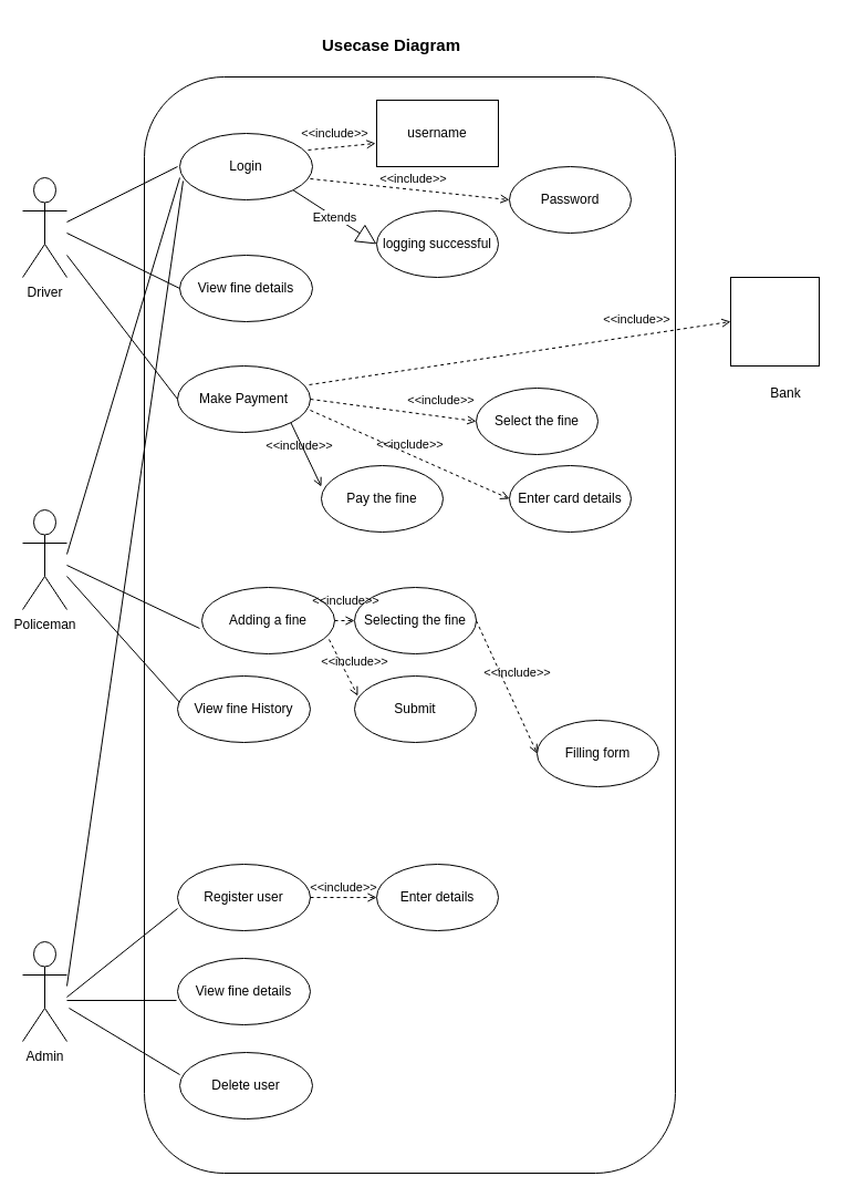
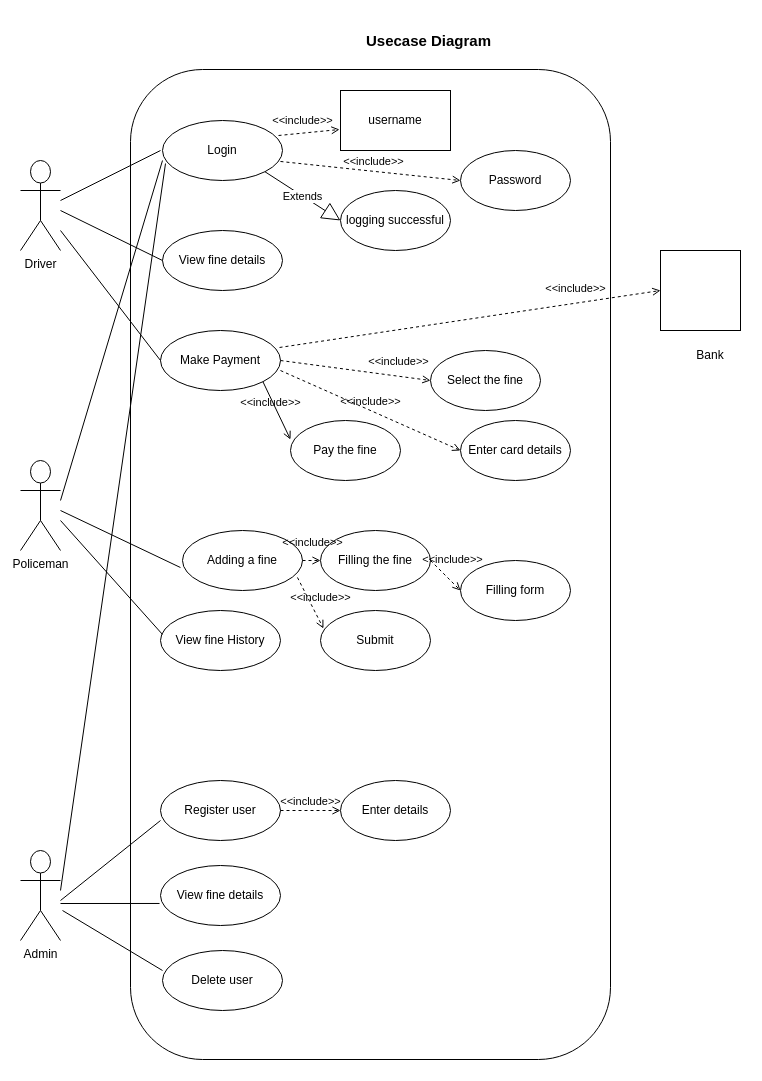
- <mxCell id="3" value="&lt;b&gt;&lt;font style=&quot;font-size: 15px&quot;&gt;Usecase Diagram&lt;/font&gt;&lt;/b&gt;" style="text;html=1;strokeColor=none;fillColor=none;align=center;verticalAlign=middle;whiteSpace=wrap;rounded=0;" parent="1" vertex="1"><mxGeometry x="282" y="20" width="143" height="40" as="geometry" /></mxCell>
+ <mxCell id="3" value="&lt;b&gt;&lt;font style=&quot;font-size: 15px&quot;&gt;Usecase Diagram&lt;/font&gt;&lt;/b&gt;" style="text;html=1;strokeColor=none;fillColor=none;align=center;verticalAlign=middle;whiteSpace=wrap;rounded=0;" parent="1" vertex="1"><mxGeometry x="357" y="20" width="143" height="40" as="geometry" /></mxCell>
- <mxCell id="26" value="Selecting the fine" style="ellipse;whiteSpace=wrap;html=1;" parent="1" vertex="1"><mxGeometry x="320" y="530" width="110" height="60" as="geometry" /></mxCell>
+ <mxCell id="26" value="Filling the fine" style="ellipse;whiteSpace=wrap;html=1;" parent="1" vertex="1"><mxGeometry x="320" y="530" width="110" height="60" as="geometry" /></mxCell>
- <mxCell id="27" value="Filling form" style="ellipse;whiteSpace=wrap;html=1;" parent="1" vertex="1"><mxGeometry x="485" y="650" width="110" height="60" as="geometry" /></mxCell>
+ <mxCell id="27" value="Filling form" style="ellipse;whiteSpace=wrap;html=1;" parent="1" vertex="1"><mxGeometry x="460" y="560" width="110" height="60" as="geometry" /></mxCell>
